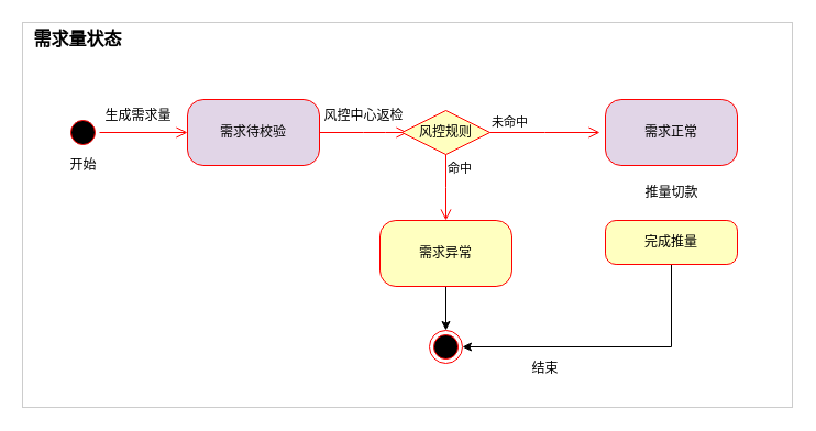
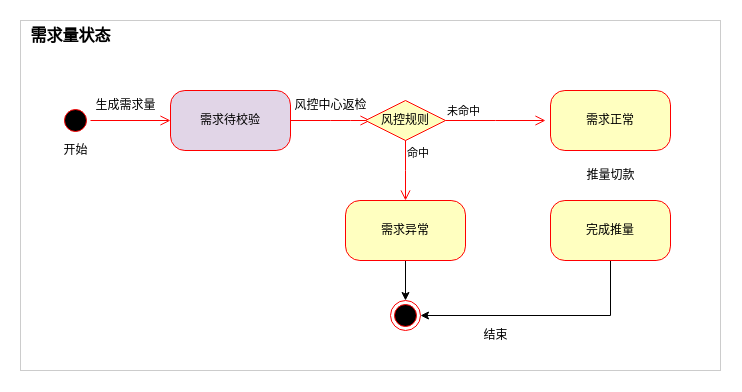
- <mxCell id="17" value="需求正常" style="rounded=1;whiteSpace=wrap;html=1;arcSize=24;fillColor=#e1d5e7;strokeColor=#ff0000;shadow=0;comic=0;labelBackgroundColor=none;fontFamily=Verdana;fontSize=12;fontColor=#000000;align=center;" vertex="1" parent="1"><mxGeometry x="550" y="90" width="120" height="60" as="geometry" /></mxCell>
+ <mxCell id="17" value="需求正常" style="rounded=1;whiteSpace=wrap;html=1;arcSize=24;fillColor=#ffffc0;strokeColor=#ff0000;shadow=0;comic=0;labelBackgroundColor=none;fontFamily=Verdana;fontSize=12;fontColor=#000000;align=center;" vertex="1" parent="1"><mxGeometry x="550" y="90" width="120" height="60" as="geometry" /></mxCell>
- <mxCell id="6" value="完成推量" style="rounded=1;whiteSpace=wrap;html=1;arcSize=24;fillColor=#ffffc0;strokeColor=#ff0000;shadow=0;comic=0;labelBackgroundColor=none;fontFamily=Verdana;fontSize=12;fontColor=#000000;align=center;" vertex="1" parent="1"><mxGeometry x="550" y="200" width="120" height="40" as="geometry" /></mxCell>
+ <mxCell id="6" value="完成推量" style="rounded=1;whiteSpace=wrap;html=1;arcSize=24;fillColor=#ffffc0;strokeColor=#ff0000;shadow=0;comic=0;labelBackgroundColor=none;fontFamily=Verdana;fontSize=12;fontColor=#000000;align=center;" vertex="1" parent="1"><mxGeometry x="550" y="200" width="120" height="60" as="geometry" /></mxCell>
